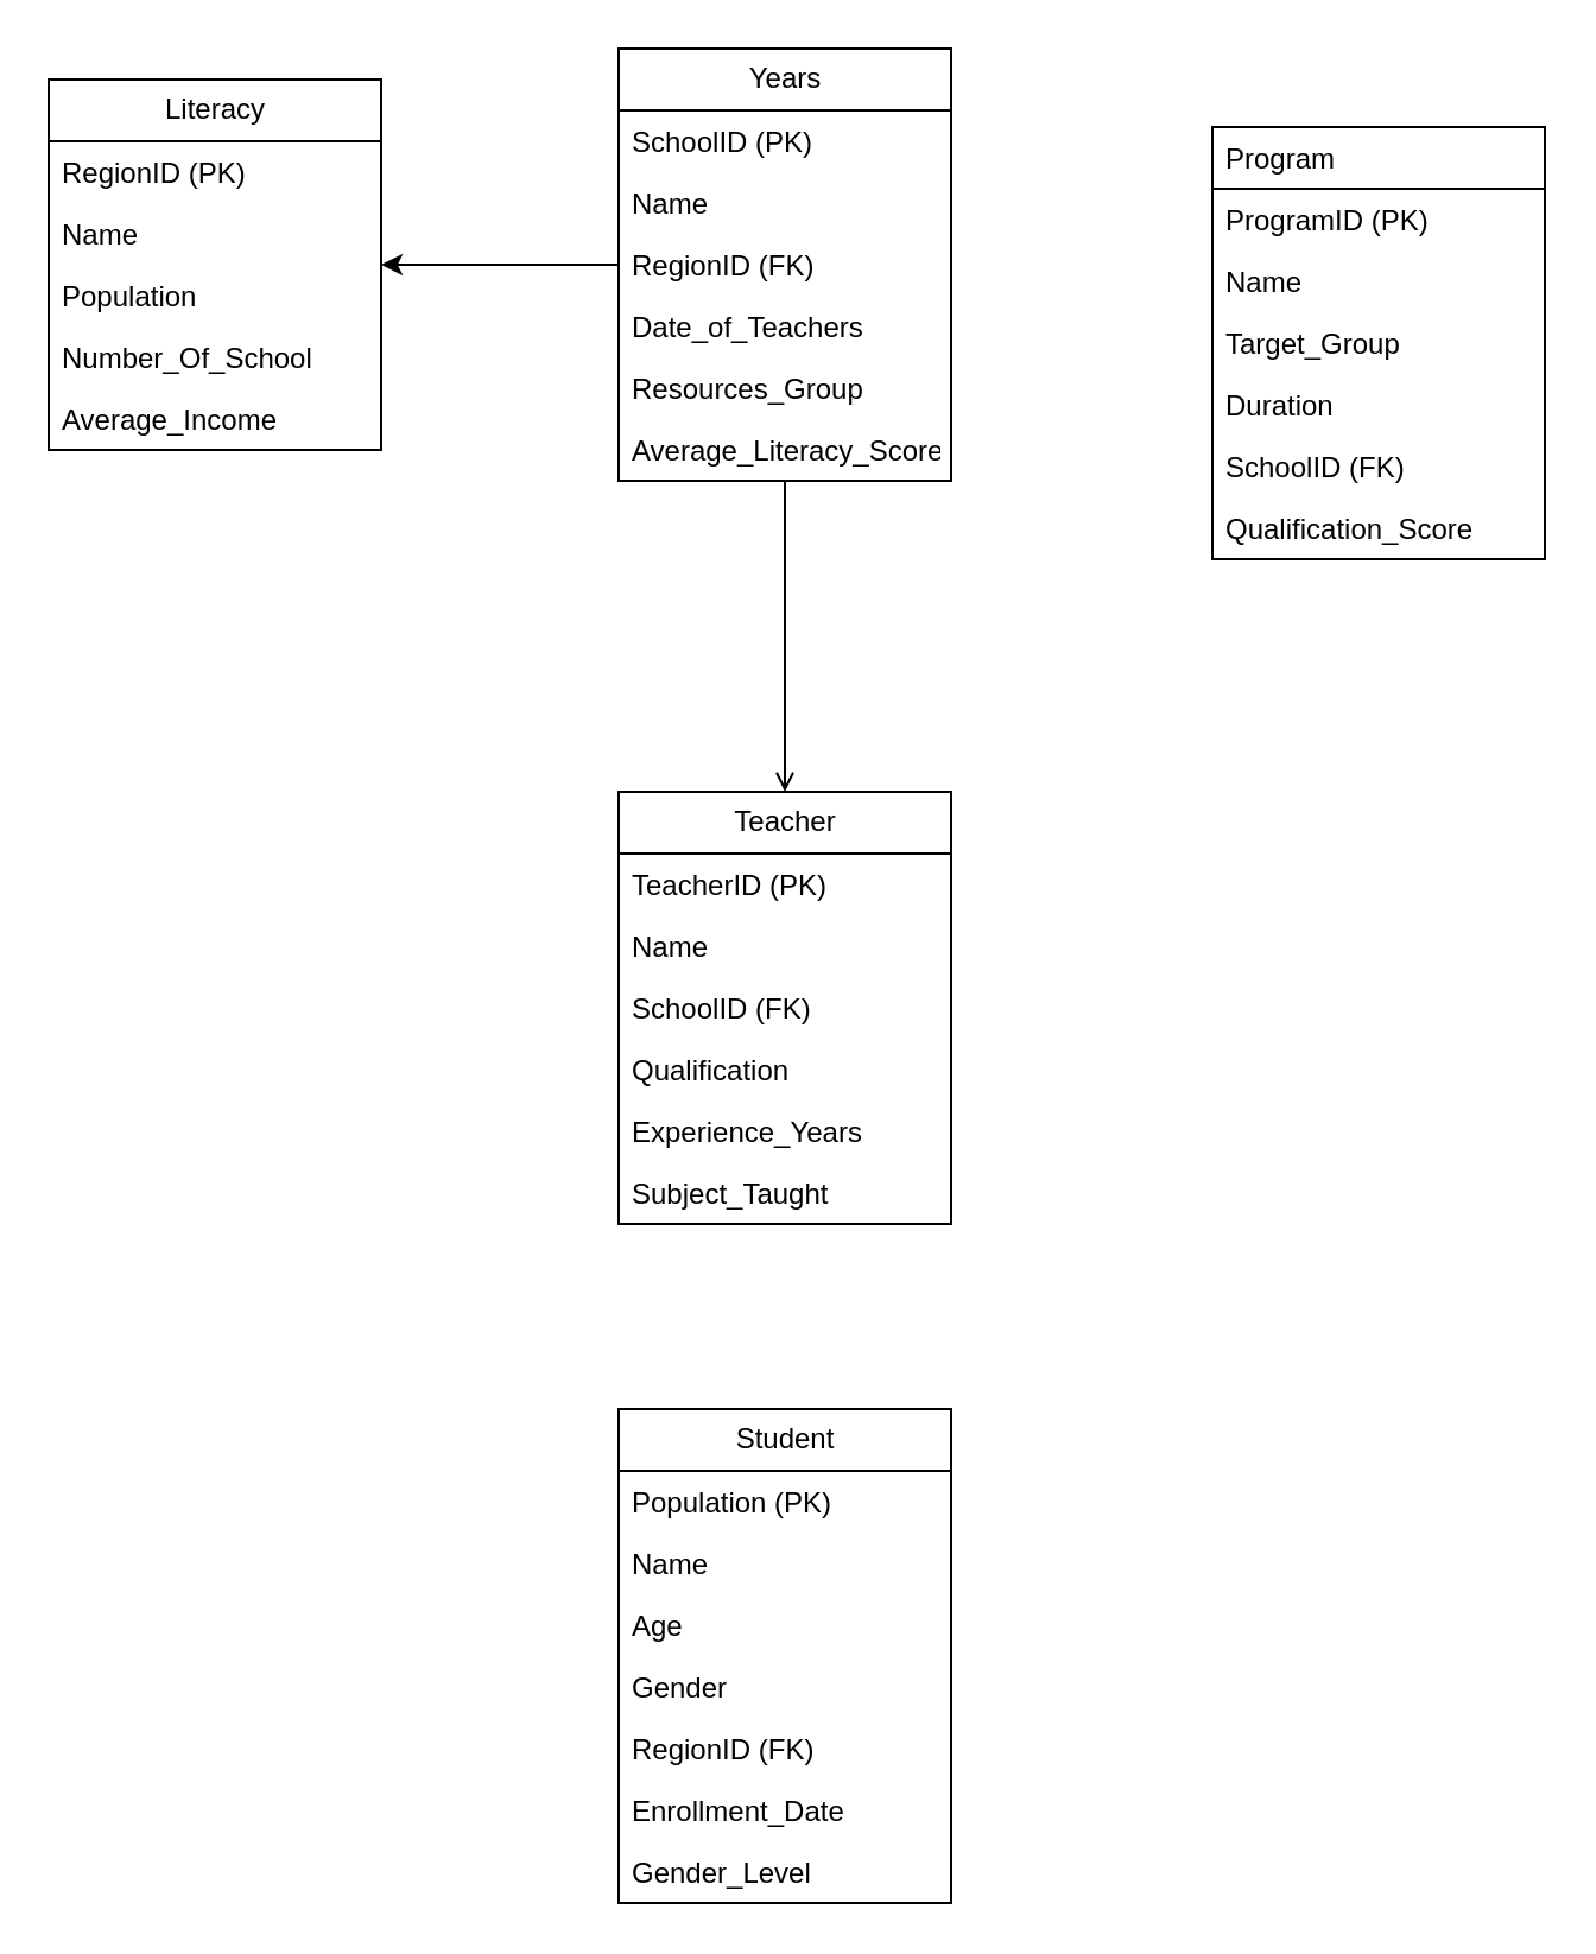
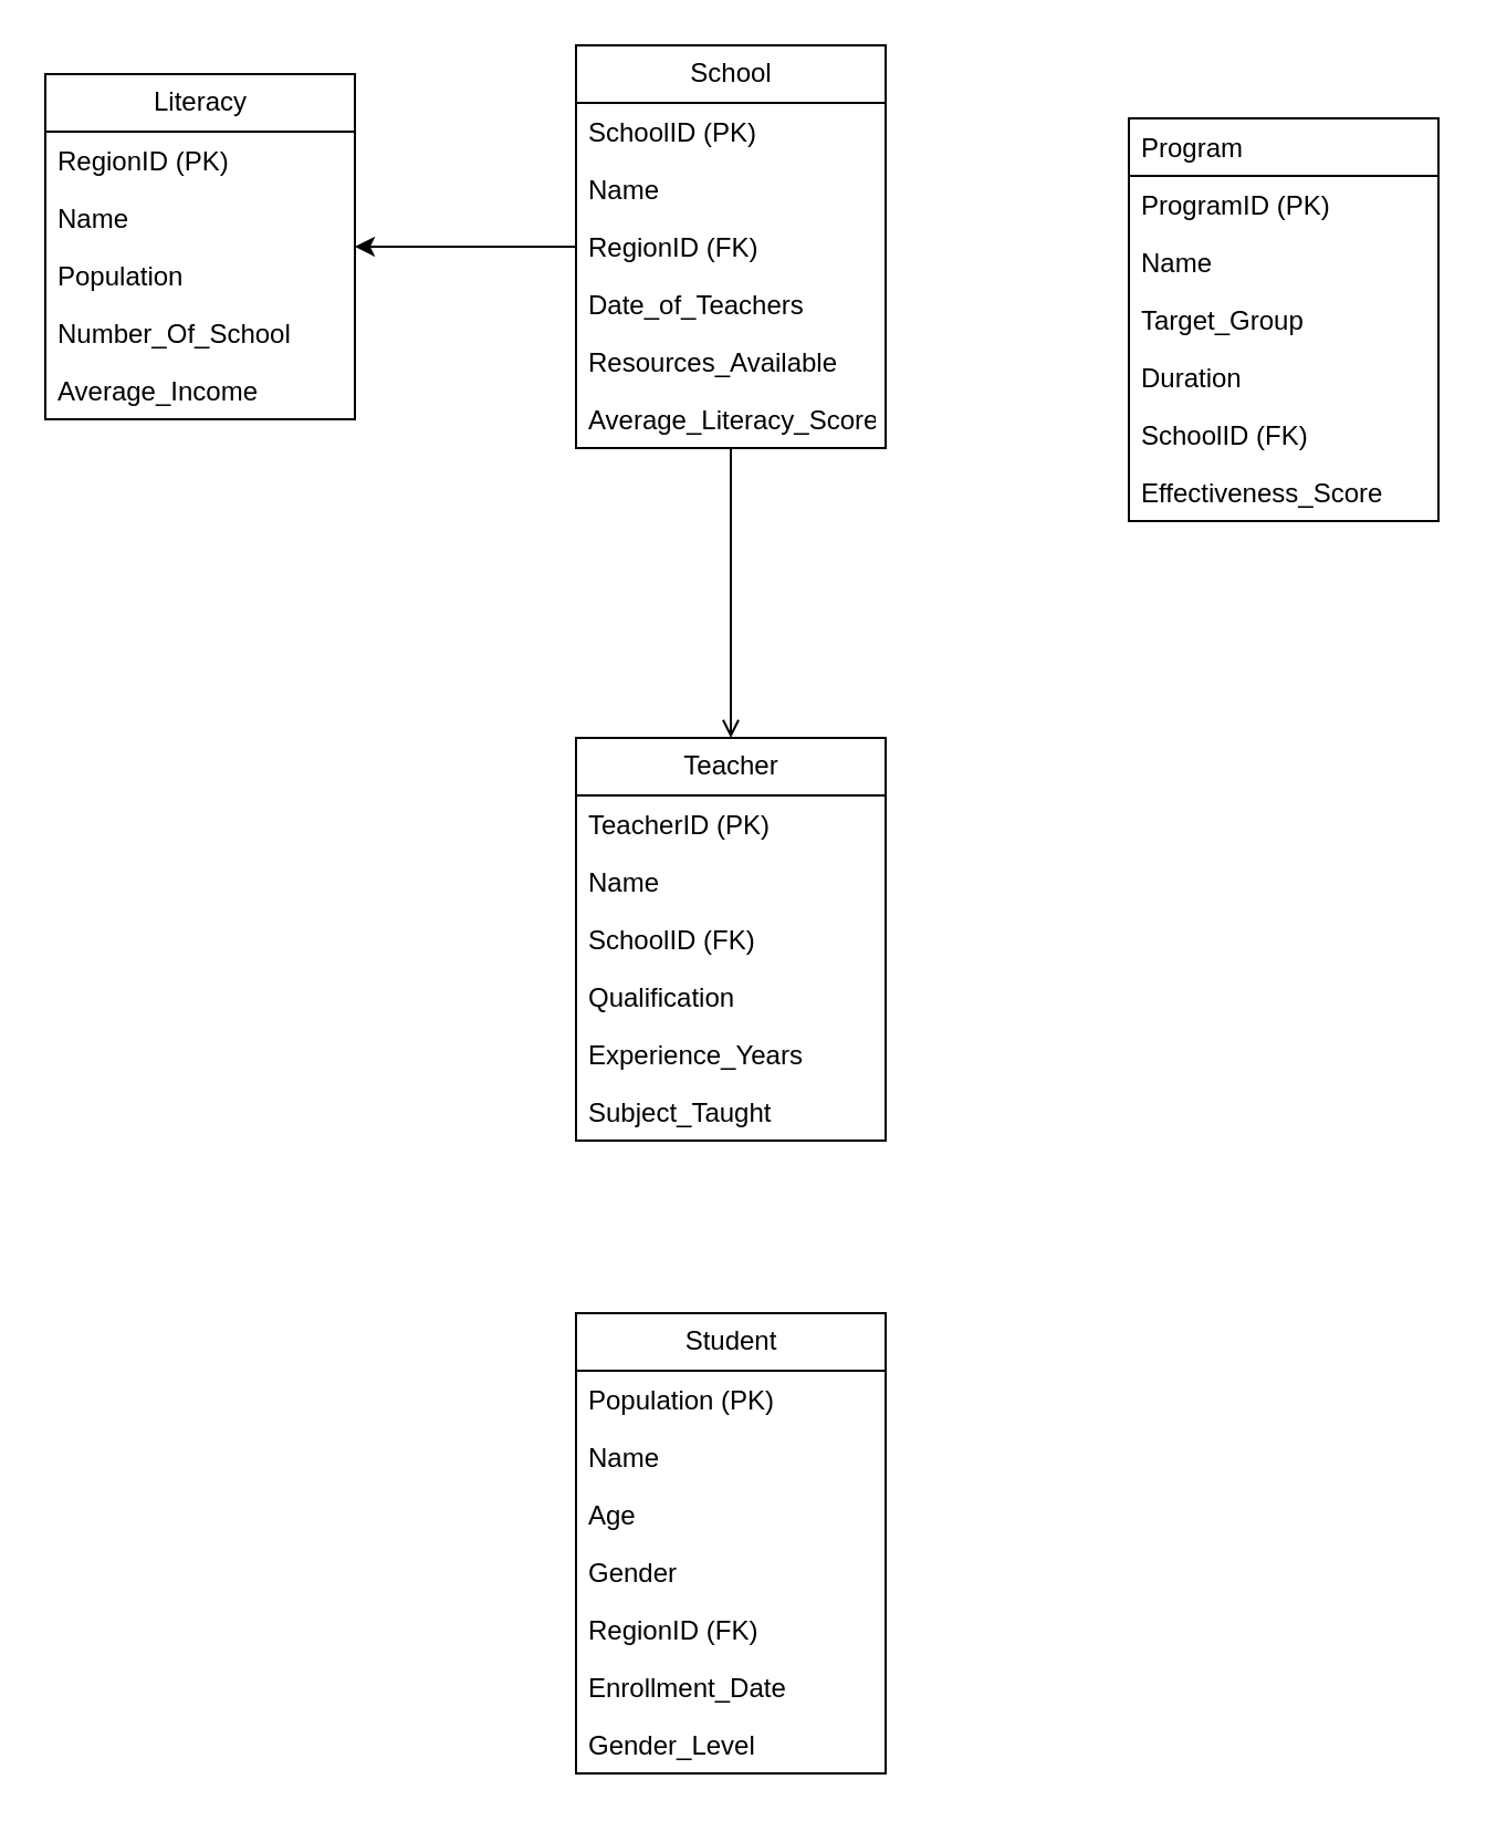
- <mxCell id="10" value="Years" style="swimlane;fontStyle=0;childLayout=stackLayout;horizontal=1;startSize=26;fillColor=none;horizontalStack=0;resizeParent=1;resizeParentMax=0;resizeLast=0;collapsible=1;marginBottom=0;html=1;" vertex="1" parent="1"><mxGeometry x="260" y="20" width="140" height="182" as="geometry" /></mxCell>
+ <mxCell id="10" value="School" style="swimlane;fontStyle=0;childLayout=stackLayout;horizontal=1;startSize=26;fillColor=none;horizontalStack=0;resizeParent=1;resizeParentMax=0;resizeLast=0;collapsible=1;marginBottom=0;html=1;" vertex="1" parent="1"><mxGeometry x="260" y="20" width="140" height="182" as="geometry" /></mxCell>
- <mxCell id="15" value="Resources_Group" style="text;strokeColor=none;fillColor=none;align=left;verticalAlign=top;spacingLeft=4;spacingRight=4;overflow=hidden;rotatable=0;points=[[0,0.5],[1,0.5]];portConstraint=eastwest;whiteSpace=wrap;html=1;" vertex="1" parent="10"><mxGeometry y="130" width="140" height="26" as="geometry" /></mxCell>
+ <mxCell id="15" value="Resources_Available" style="text;strokeColor=none;fillColor=none;align=left;verticalAlign=top;spacingLeft=4;spacingRight=4;overflow=hidden;rotatable=0;points=[[0,0.5],[1,0.5]];portConstraint=eastwest;whiteSpace=wrap;html=1;" vertex="1" parent="10"><mxGeometry y="130" width="140" height="26" as="geometry" /></mxCell>
- <mxCell id="38" value="Qualification_Score" style="text;strokeColor=none;fillColor=none;align=left;verticalAlign=top;spacingLeft=4;spacingRight=4;overflow=hidden;rotatable=0;points=[[0,0.5],[1,0.5]];portConstraint=eastwest;whiteSpace=wrap;html=1;fontFamily=Helvetica;fontSize=12;fontColor=default;" vertex="1" parent="32"><mxGeometry y="156" width="140" height="26" as="geometry" /></mxCell>
+ <mxCell id="38" value="Effectiveness_Score" style="text;strokeColor=none;fillColor=none;align=left;verticalAlign=top;spacingLeft=4;spacingRight=4;overflow=hidden;rotatable=0;points=[[0,0.5],[1,0.5]];portConstraint=eastwest;whiteSpace=wrap;html=1;fontFamily=Helvetica;fontSize=12;fontColor=default;" vertex="1" parent="32"><mxGeometry y="156" width="140" height="26" as="geometry" /></mxCell>
